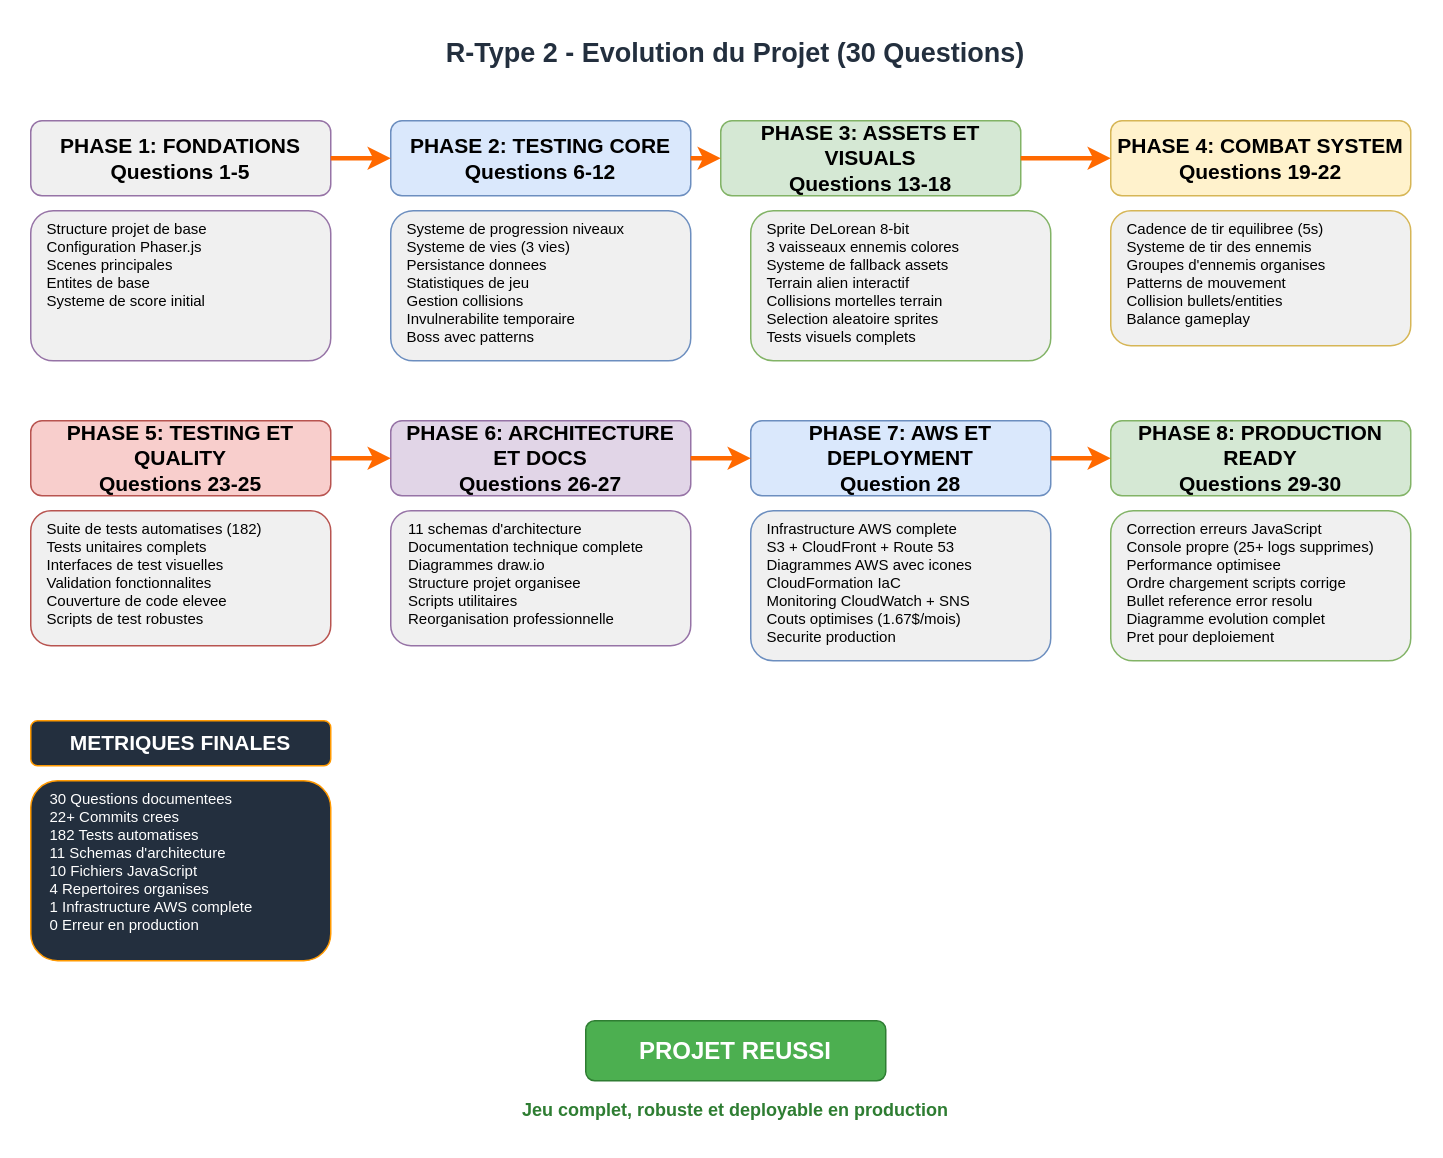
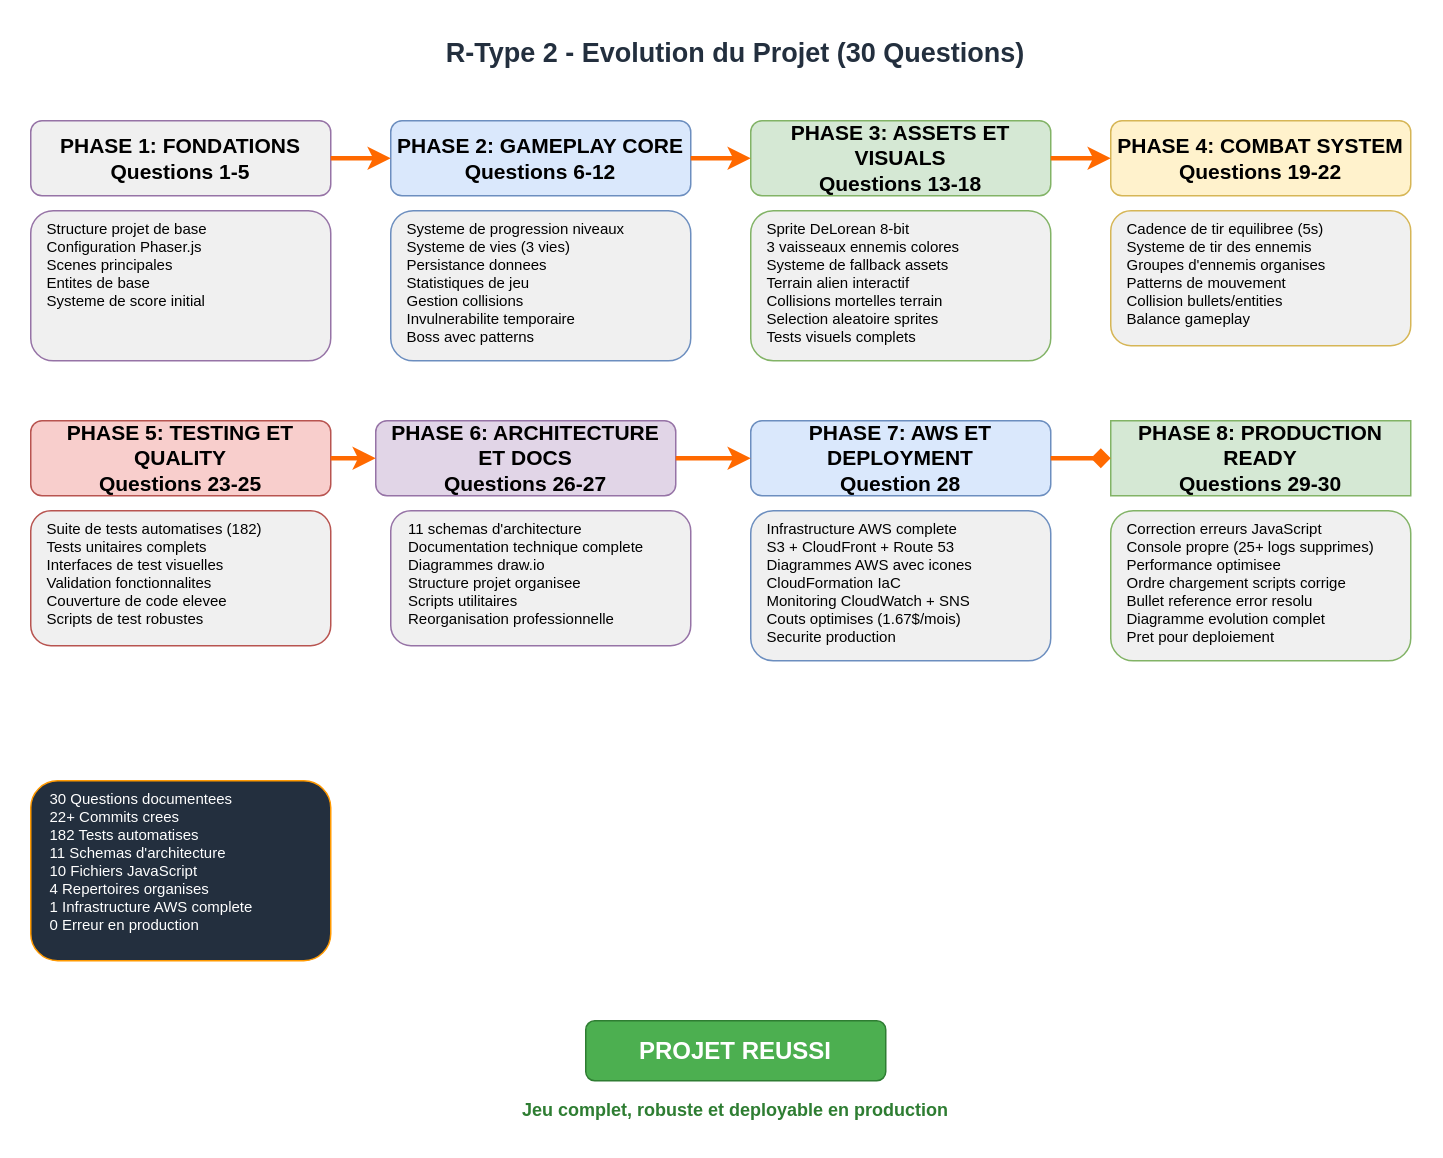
- <mxCell id="5" value="PHASE 2: TESTING CORE&#10;Questions 6-12" style="rounded=1;whiteSpace=wrap;html=1;fillColor=#DAE8FC;strokeColor=#6C8EBF;fontSize=14;fontStyle=1;" parent="1" vertex="1"><mxGeometry x="260" y="80" width="200" height="50" as="geometry" /></mxCell>
+ <mxCell id="5" value="PHASE 2: GAMEPLAY CORE&#10;Questions 6-12" style="rounded=1;whiteSpace=wrap;html=1;fillColor=#DAE8FC;strokeColor=#6C8EBF;fontSize=14;fontStyle=1;" parent="1" vertex="1"><mxGeometry x="260" y="80" width="200" height="50" as="geometry" /></mxCell>
- <mxCell id="7" value="PHASE 3: ASSETS ET VISUALS&#10;Questions 13-18" style="rounded=1;whiteSpace=wrap;html=1;fillColor=#D5E8D4;strokeColor=#82B366;fontSize=14;fontStyle=1;" parent="1" vertex="1"><mxGeometry x="480" y="80" width="200" height="50" as="geometry" /></mxCell>
+ <mxCell id="7" value="PHASE 3: ASSETS ET VISUALS&#10;Questions 13-18" style="rounded=1;whiteSpace=wrap;html=1;fillColor=#D5E8D4;strokeColor=#82B366;fontSize=14;fontStyle=1;" parent="1" vertex="1"><mxGeometry x="500" y="80" width="200" height="50" as="geometry" /></mxCell>
- <mxCell id="13" value="PHASE 6: ARCHITECTURE ET DOCS&#10;Questions 26-27" style="rounded=1;whiteSpace=wrap;html=1;fillColor=#E1D5E7;strokeColor=#9673A6;fontSize=14;fontStyle=1;" parent="1" vertex="1"><mxGeometry x="260" y="280" width="200" height="50" as="geometry" /></mxCell>
+ <mxCell id="13" value="PHASE 6: ARCHITECTURE ET DOCS&#10;Questions 26-27" style="rounded=1;whiteSpace=wrap;html=1;fillColor=#E1D5E7;strokeColor=#9673A6;fontSize=14;fontStyle=1;" parent="1" vertex="1"><mxGeometry x="250" y="280" width="200" height="50" as="geometry" /></mxCell>
- <mxCell id="24" style="edgeStyle=orthogonalEdgeStyle;rounded=0;orthogonalLoop=1;jettySize=auto;html=1;exitX=1;exitY=0.5;exitDx=0;exitDy=0;entryX=0;entryY=0.5;entryDx=0;entryDy=0;strokeWidth=3;strokeColor=#FF6900;" parent="1" source="15" target="17" edge="1"><mxGeometry relative="1" as="geometry" /></mxCell>
+ <mxCell id="24" style="edgeStyle=orthogonalEdgeStyle;rounded=0;orthogonalLoop=1;jettySize=auto;html=1;exitX=1;exitY=0.5;exitDx=0;exitDy=0;entryX=0;entryY=0.5;entryDx=0;entryDy=0;strokeWidth=3;strokeColor=#FF6900;endArrow=diamond;" parent="1" source="15" target="17" edge="1"><mxGeometry relative="1" as="geometry" /></mxCell>
- <mxCell id="17" value="PHASE 8: PRODUCTION READY&#10;Questions 29-30" style="rounded=1;whiteSpace=wrap;html=1;fillColor=#D5E8D4;strokeColor=#82B366;fontSize=14;fontStyle=1;" parent="1" vertex="1"><mxGeometry x="740" y="280" width="200" height="50" as="geometry" /></mxCell>
+ <mxCell id="17" value="PHASE 8: PRODUCTION READY&#10;Questions 29-30" style="whiteSpace=wrap;html=1;fillColor=#D5E8D4;strokeColor=#82B366;fontSize=14;fontStyle=1;rounded=0;" parent="1" vertex="1"><mxGeometry x="740" y="280" width="200" height="50" as="geometry" /></mxCell>
- <mxCell id="25" value="METRIQUES FINALES" style="rounded=1;whiteSpace=wrap;html=1;fillColor=#232F3E;strokeColor=#FF9900;fontColor=#FFFFFF;fontSize=14;fontStyle=1;" parent="1" vertex="1"><mxGeometry x="20" y="480" width="200" height="30" as="geometry" /></mxCell>
